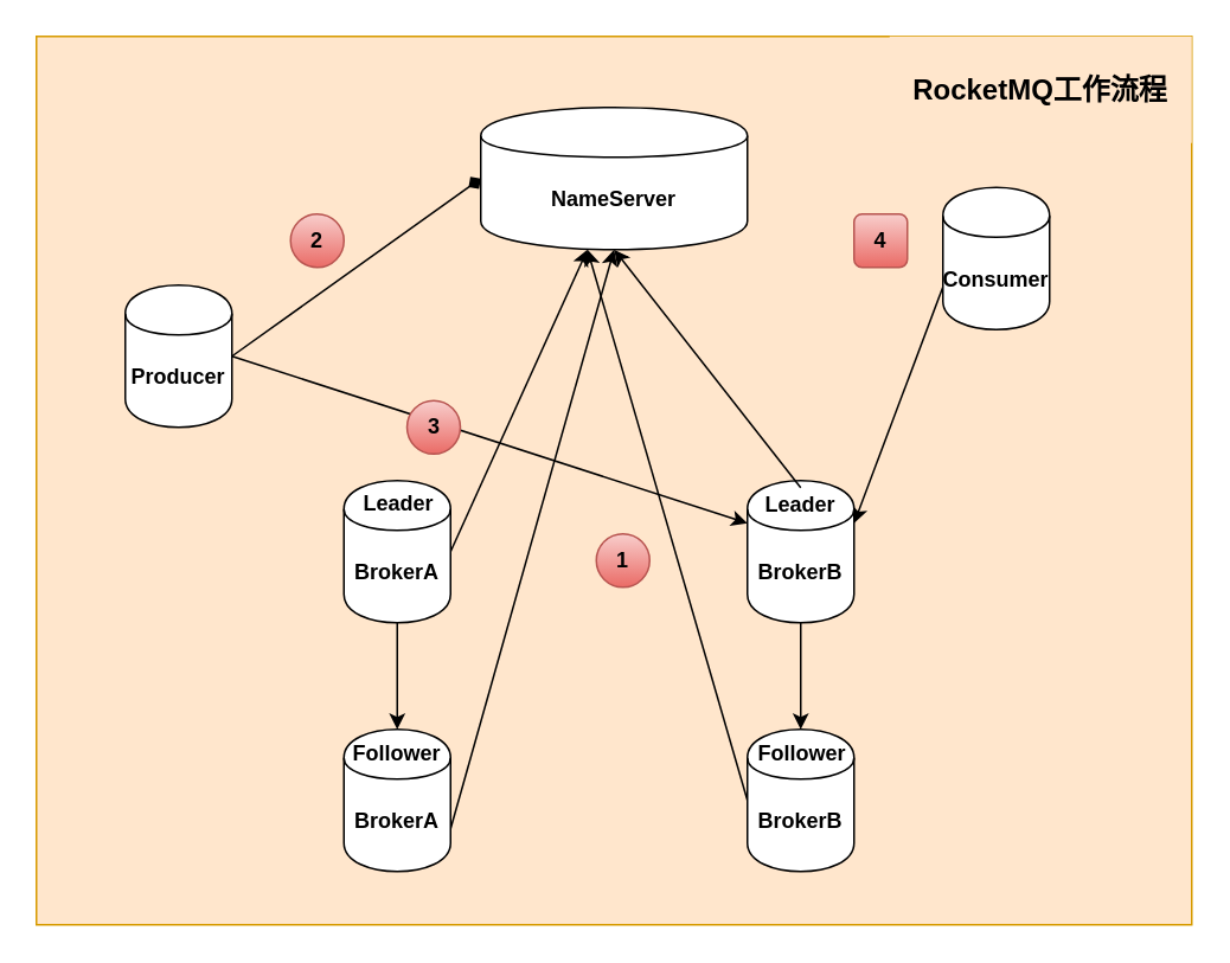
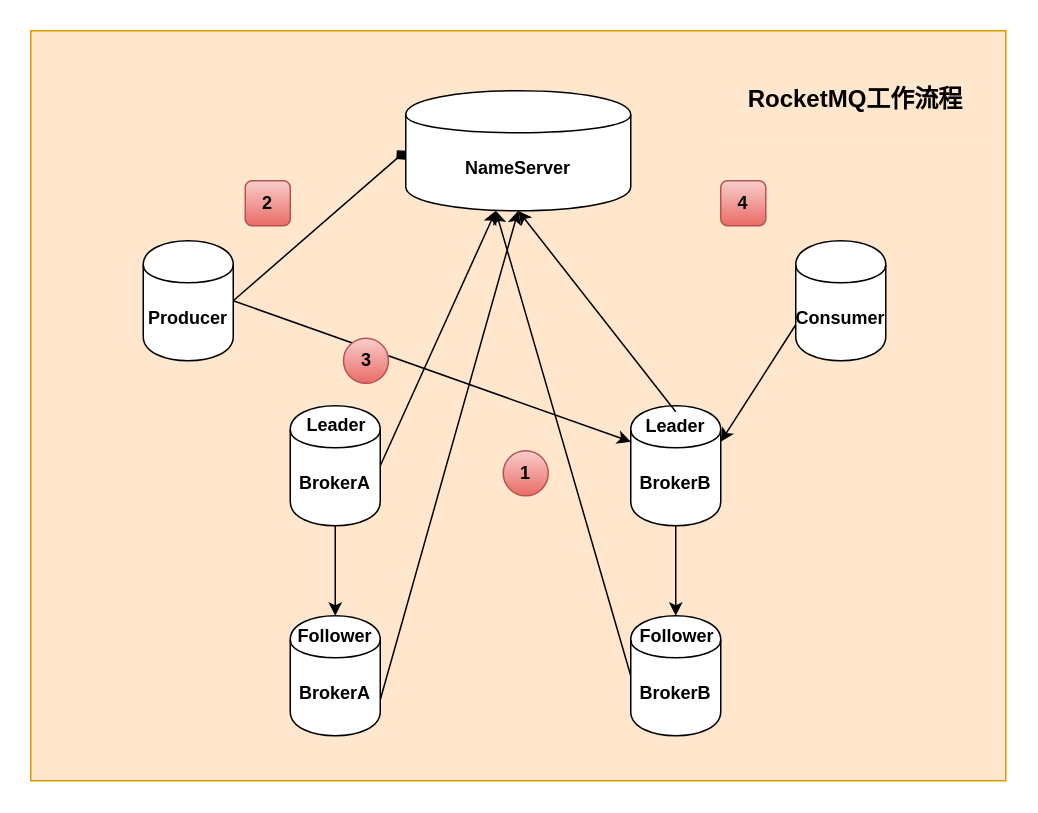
- <mxCell id="23" value="&lt;span&gt;&lt;font style=&quot;font-size: 16px&quot;&gt;RocketMQ工作流程&lt;/font&gt;&lt;/span&gt;" style="rounded=0;whiteSpace=wrap;html=1;fillColor=#ffe6cc;strokeColor=none;fontStyle=1" vertex="1" parent="1"><mxGeometry x="500" y="20" width="170" height="60" as="geometry" /></mxCell>
+ <mxCell id="23" value="&lt;span&gt;&lt;font style=&quot;font-size: 16px&quot;&gt;RocketMQ工作流程&lt;/font&gt;&lt;/span&gt;" style="rounded=0;whiteSpace=wrap;html=1;fillColor=#ffe6cc;strokeColor=none;fontStyle=1" vertex="1" parent="1"><mxGeometry x="485" y="35" width="170" height="60" as="geometry" /></mxCell>
- <mxCell id="26" value="2" style="ellipse;whiteSpace=wrap;html=1;aspect=fixed;fontStyle=1;fillColor=#f8cecc;strokeColor=#b85450;gradientColor=#ea6b66;" vertex="1" parent="1"><mxGeometry x="163" y="120" width="30" height="30" as="geometry" /></mxCell>
+ <mxCell id="26" value="2" style="whiteSpace=wrap;html=1;aspect=fixed;fontStyle=1;fillColor=#f8cecc;strokeColor=#b85450;gradientColor=#ea6b66;rounded=1;" vertex="1" parent="1"><mxGeometry x="163" y="120" width="30" height="30" as="geometry" /></mxCell>
- <mxCell id="8" value="Consumer" style="shape=cylinder;whiteSpace=wrap;html=1;boundedLbl=1;backgroundOutline=1;fontStyle=1" vertex="1" parent="1"><mxGeometry x="530" y="105" width="60" height="80" as="geometry" /></mxCell>
+ <mxCell id="8" value="Consumer" style="shape=cylinder;whiteSpace=wrap;html=1;boundedLbl=1;backgroundOutline=1;fontStyle=1" vertex="1" parent="1"><mxGeometry x="530" y="160" width="60" height="80" as="geometry" /></mxCell>
- <mxCell id="6" value="Producer" style="shape=cylinder;whiteSpace=wrap;html=1;boundedLbl=1;backgroundOutline=1;fontStyle=1" vertex="1" parent="1"><mxGeometry x="70" y="160" width="60" height="80" as="geometry" /></mxCell>
+ <mxCell id="6" value="Producer" style="shape=cylinder;whiteSpace=wrap;html=1;boundedLbl=1;backgroundOutline=1;fontStyle=1" vertex="1" parent="1"><mxGeometry x="95" y="160" width="60" height="80" as="geometry" /></mxCell>
